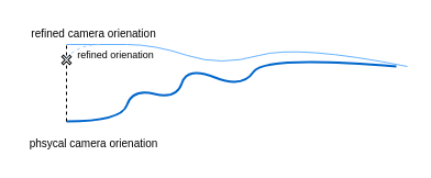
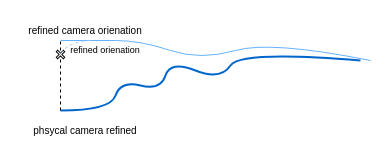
- <mxCell id="4" value="phsycal camera orienation" style="text;html=1;strokeColor=none;fillColor=none;align=center;verticalAlign=middle;whiteSpace=wrap;rounded=0;fontSize=10;" vertex="1" parent="1"><mxGeometry x="20" y="120" width="130" height="20" as="geometry" /></mxCell>
+ <mxCell id="4" value="phsycal camera refined" style="text;html=1;strokeColor=none;fillColor=none;align=center;verticalAlign=middle;whiteSpace=wrap;rounded=0;fontSize=10;" vertex="1" parent="1"><mxGeometry x="20" y="120" width="130" height="20" as="geometry" /></mxCell>
